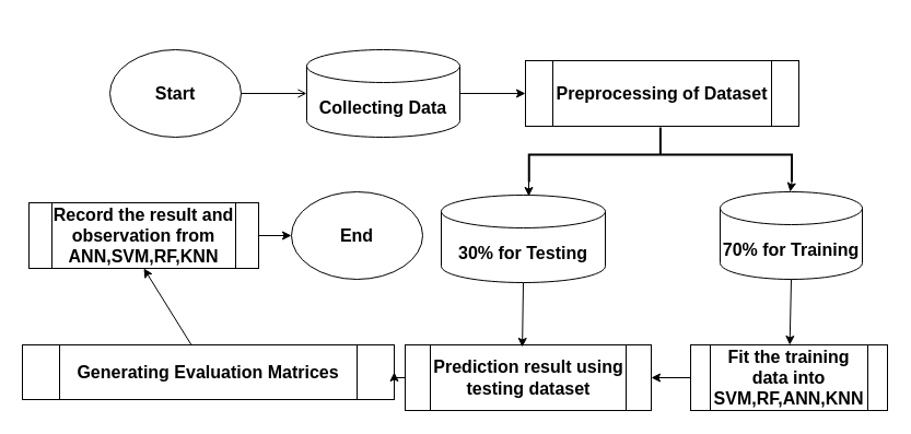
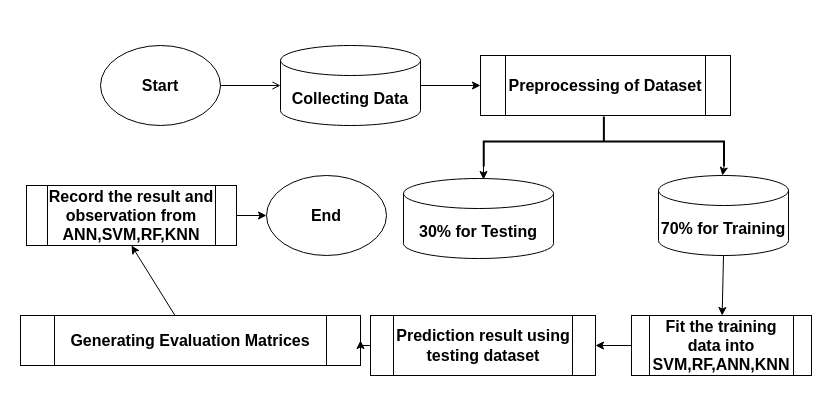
- <mxCell id="21" value="" style="endArrow=classic;html=1;exitX=0.5;exitY=1;exitDx=0;exitDy=0;exitPerimeter=0;entryX=0.476;entryY=0.033;entryDx=0;entryDy=0;entryPerimeter=0;" edge="1" parent="1" source="5" target="11"><mxGeometry width="50" height="50" relative="1" as="geometry"><mxPoint x="390" y="170" as="sourcePoint" /><mxPoint x="440" y="120" as="targetPoint" /></mxGeometry></mxCell>
